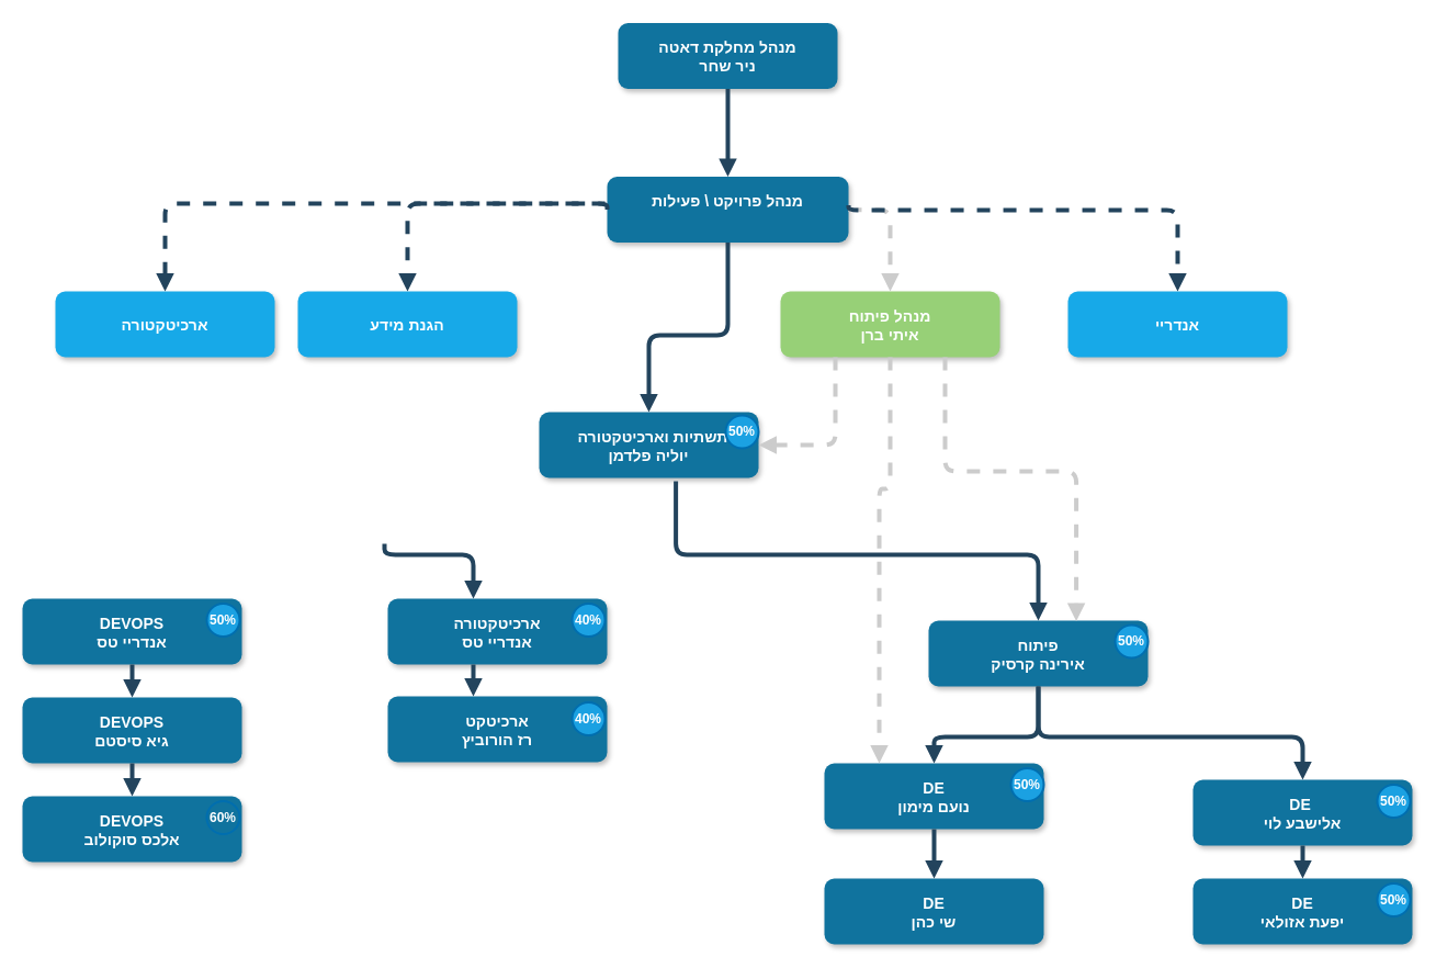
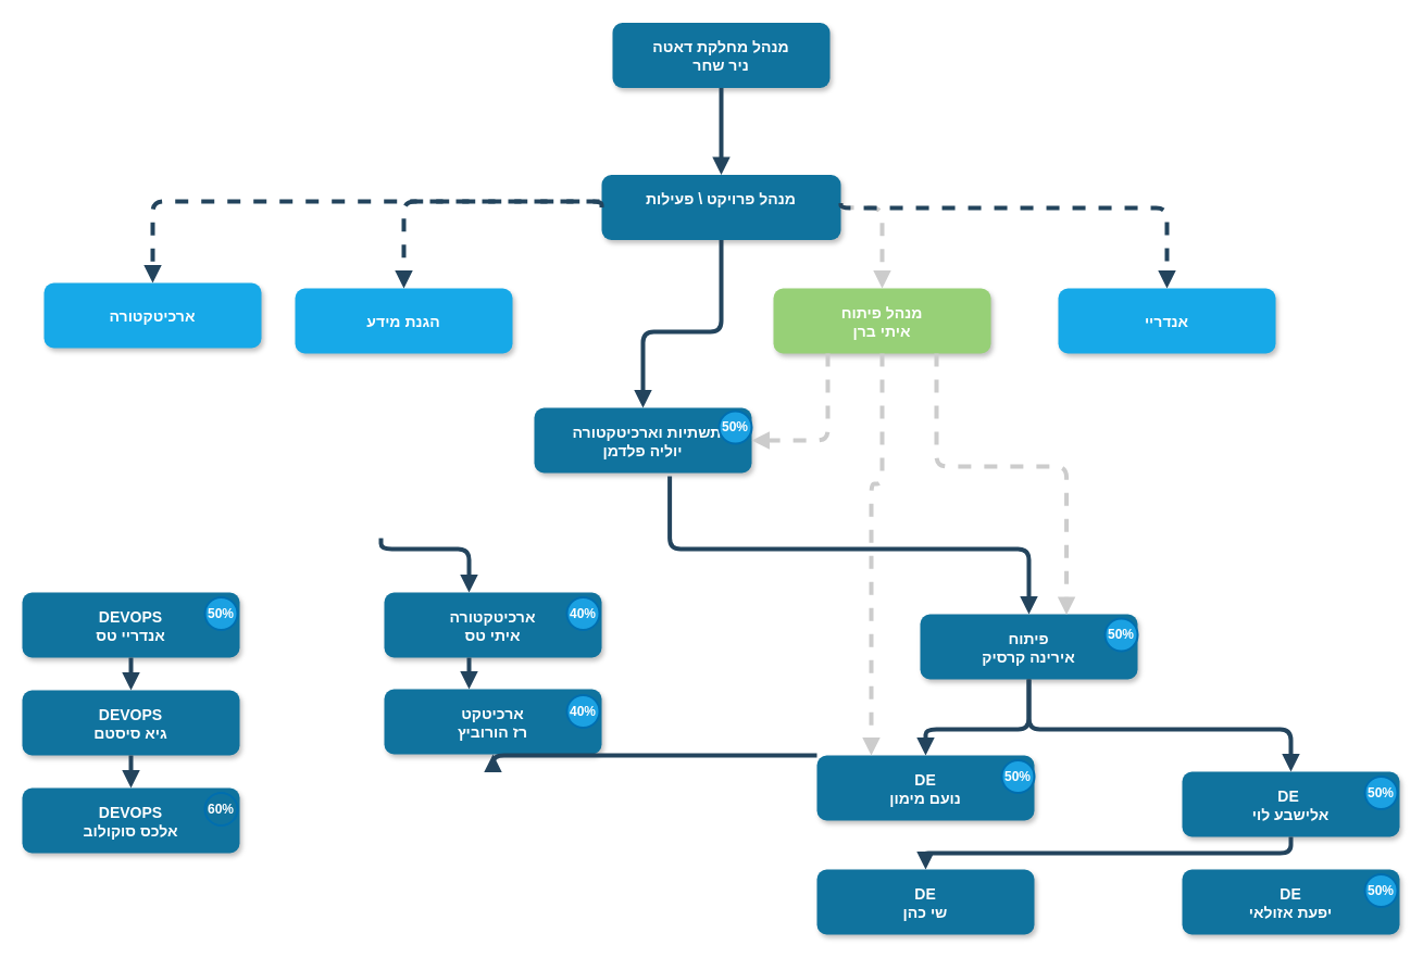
- <mxCell id="26" value="ארכיטקטורה" style="rounded=1;fillColor=#17A9E8;strokeColor=none;shadow=1;gradientColor=none;fontStyle=1;fontColor=#FFFFFF;fontSize=14;" parent="1" vertex="1"><mxGeometry x="50" y="265" width="200" height="60" as="geometry" /></mxCell>
+ <mxCell id="26" value="ארכיטקטורה" style="rounded=1;fillColor=#17A9E8;strokeColor=none;shadow=1;gradientColor=none;fontStyle=1;fontColor=#FFFFFF;fontSize=14;" parent="1" vertex="1"><mxGeometry x="40" y="260" width="200" height="60" as="geometry" /></mxCell>
- <mxCell id="14" value="ארכיטקטורה&#10;אנדריי טס" style="rounded=1;fillColor=#10739E;strokeColor=none;shadow=1;gradientColor=none;fontStyle=1;fontColor=#FFFFFF;fontSize=14;" parent="1" vertex="1"><mxGeometry x="353" y="545" width="200" height="60" as="geometry" /></mxCell>
+ <mxCell id="14" value="ארכיטקטורה&#10;איתי טס" style="rounded=1;fillColor=#10739E;strokeColor=none;shadow=1;gradientColor=none;fontStyle=1;fontColor=#FFFFFF;fontSize=14;" parent="1" vertex="1"><mxGeometry x="353" y="545" width="200" height="60" as="geometry" /></mxCell>
- <mxCell id="23" value="" style="edgeStyle=elbowEdgeStyle;elbow=vertical;strokeWidth=4;endArrow=block;endFill=1;fontStyle=1;strokeColor=#23445D;" parent="1" source="12" target="13" edge="1"><mxGeometry x="90" y="365" width="100" height="100" as="geometry"><mxPoint x="-19" y="280" as="sourcePoint" /><mxPoint x="81" y="180" as="targetPoint" /></mxGeometry></mxCell>
+ <mxCell id="23" value="" style="edgeStyle=elbowEdgeStyle;elbow=vertical;strokeWidth=4;endArrow=block;endFill=1;fontStyle=1;strokeColor=#23445D;" parent="1" source="12" target="15" edge="1"><mxGeometry x="90" y="365" width="100" height="100" as="geometry"><mxPoint x="-19" y="280" as="sourcePoint" /><mxPoint x="81" y="180" as="targetPoint" /></mxGeometry></mxCell>
- <mxCell id="22" value="" style="edgeStyle=elbowEdgeStyle;elbow=vertical;strokeWidth=4;endArrow=block;endFill=1;fontStyle=1;strokeColor=#23445D;" parent="1" source="10" target="11" edge="1"><mxGeometry x="706" y="365" width="100" height="100" as="geometry"><mxPoint x="597" y="280" as="sourcePoint" /><mxPoint x="697" y="180" as="targetPoint" /></mxGeometry></mxCell>
+ <mxCell id="22" value="" style="edgeStyle=elbowEdgeStyle;elbow=vertical;strokeWidth=4;endArrow=block;endFill=1;fontStyle=1;strokeColor=#23445D;" parent="1" source="10" target="13" edge="1"><mxGeometry x="706" y="365" width="100" height="100" as="geometry"><mxPoint x="597" y="280" as="sourcePoint" /><mxPoint x="697" y="180" as="targetPoint" /></mxGeometry></mxCell>
